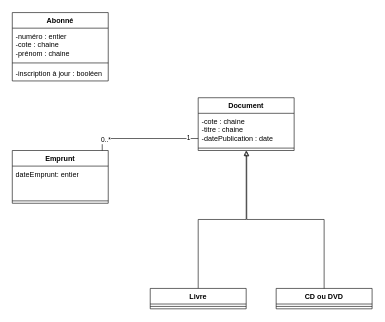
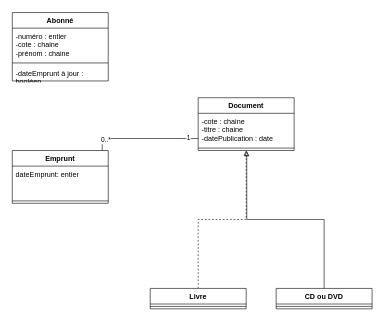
- <mxCell id="5" value="-inscription à jour : booléen" style="text;strokeColor=none;fillColor=none;align=left;verticalAlign=top;spacingLeft=4;spacingRight=4;overflow=hidden;rotatable=0;points=[[0,0.5],[1,0.5]];portConstraint=eastwest;whiteSpace=wrap;html=1;" vertex="1" parent="2"><mxGeometry y="88" width="160" height="26" as="geometry" /></mxCell>
+ <mxCell id="5" value="-dateEmprunt à jour : booléen" style="text;strokeColor=none;fillColor=none;align=left;verticalAlign=top;spacingLeft=4;spacingRight=4;overflow=hidden;rotatable=0;points=[[0,0.5],[1,0.5]];portConstraint=eastwest;whiteSpace=wrap;html=1;" vertex="1" parent="2"><mxGeometry y="88" width="160" height="26" as="geometry" /></mxCell>
- <mxCell id="12" style="edgeStyle=orthogonalEdgeStyle;rounded=0;orthogonalLoop=1;jettySize=auto;html=1;entryX=0.5;entryY=1;entryDx=0;entryDy=0;endArrow=block;endFill=0;" edge="1" parent="1" source="13" target="9"><mxGeometry relative="1" as="geometry" /></mxCell>
+ <mxCell id="12" style="edgeStyle=orthogonalEdgeStyle;rounded=0;orthogonalLoop=1;jettySize=auto;html=1;entryX=0.5;entryY=1;entryDx=0;entryDy=0;endArrow=block;endFill=0;dashed=1;" edge="1" parent="1" source="13" target="9"><mxGeometry relative="1" as="geometry" /></mxCell>
